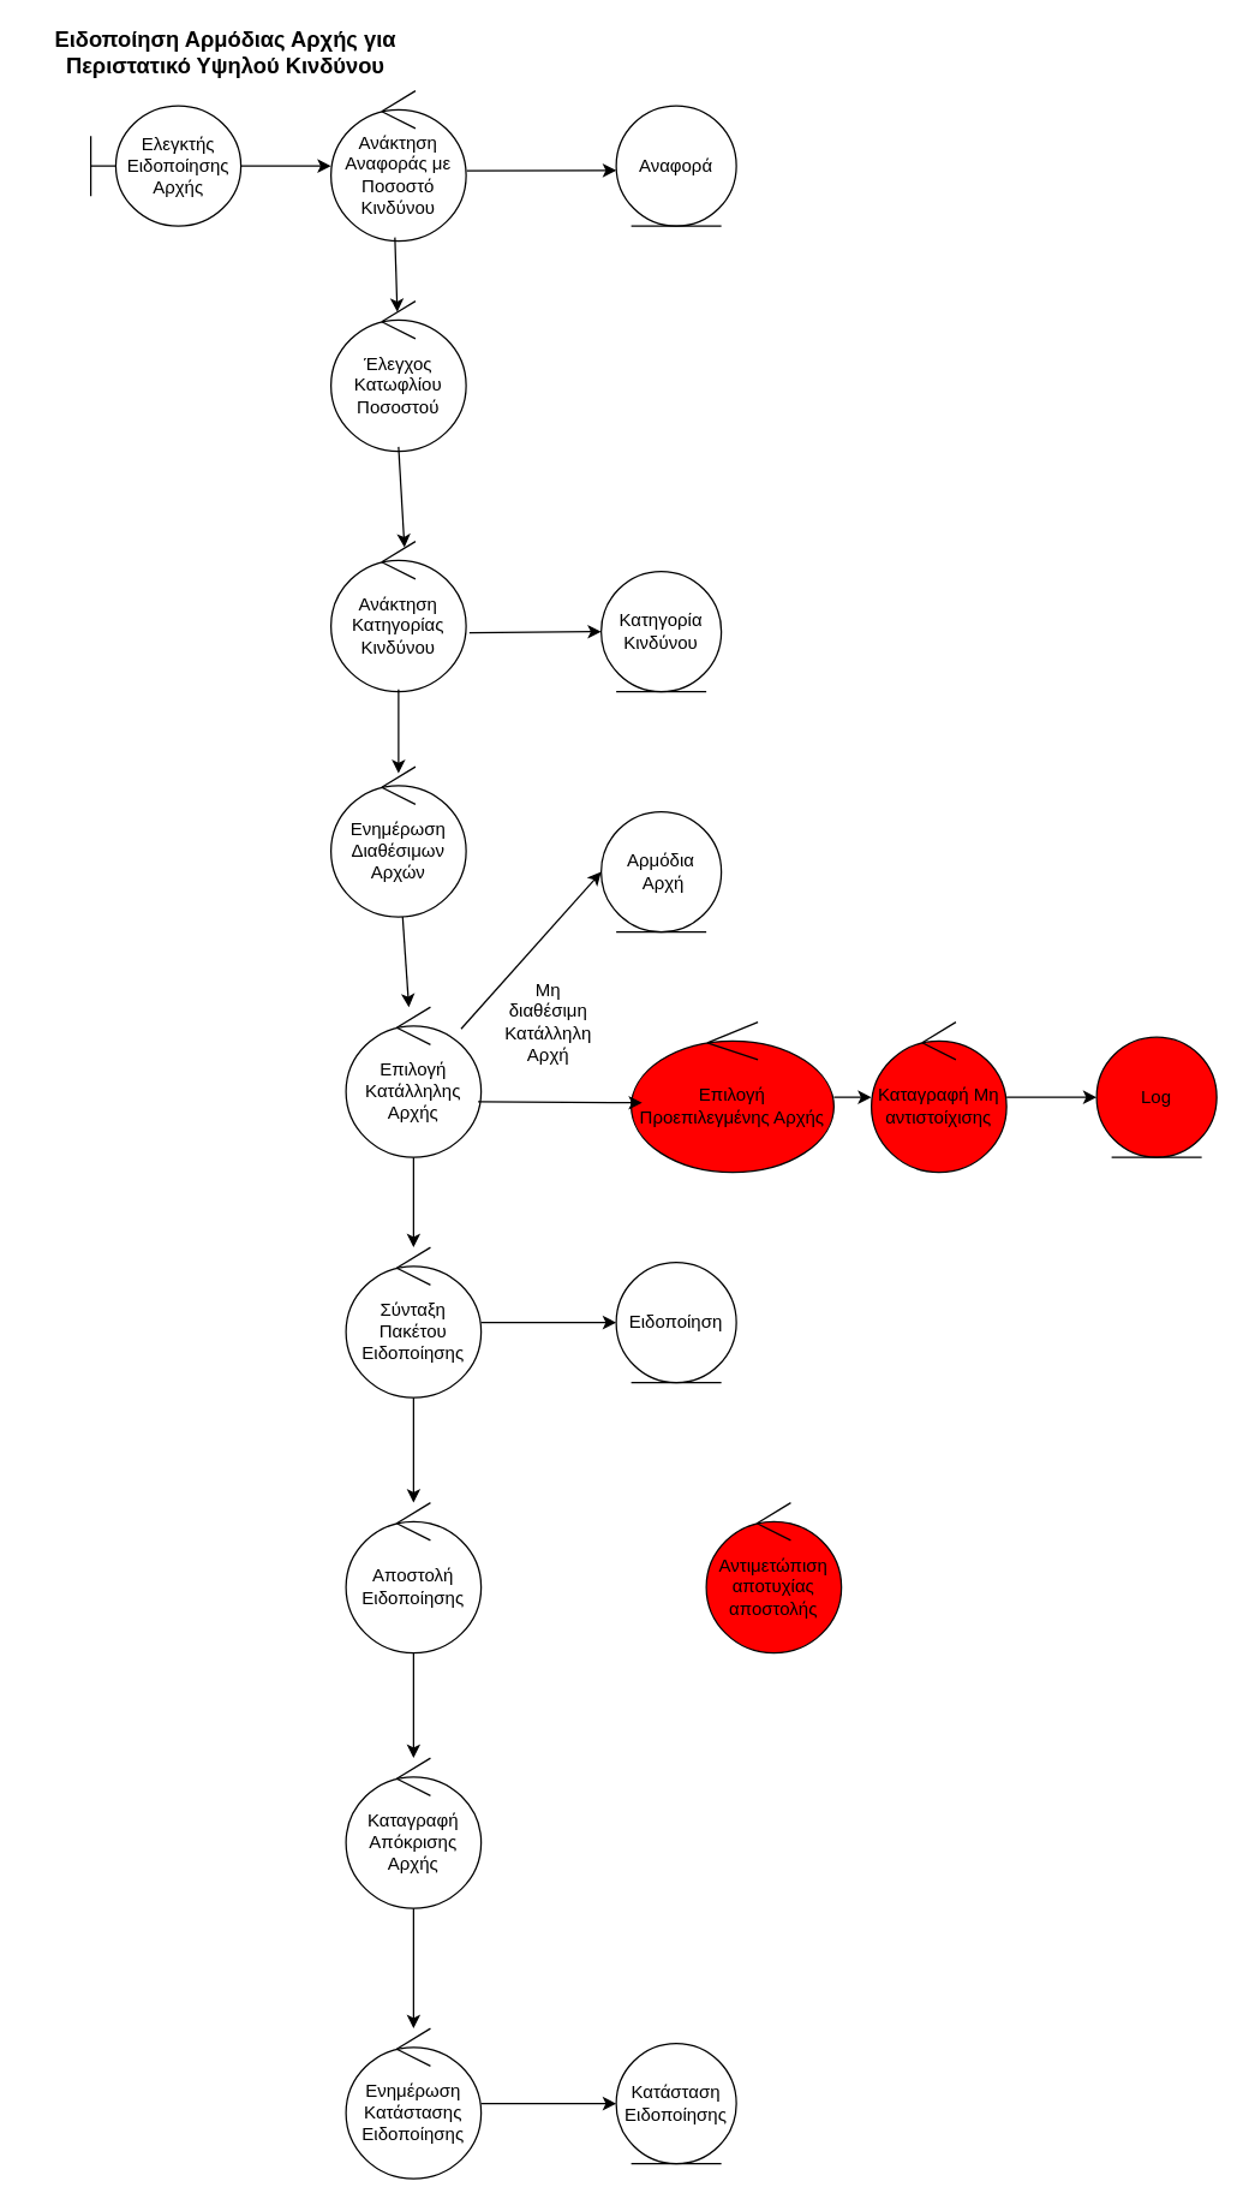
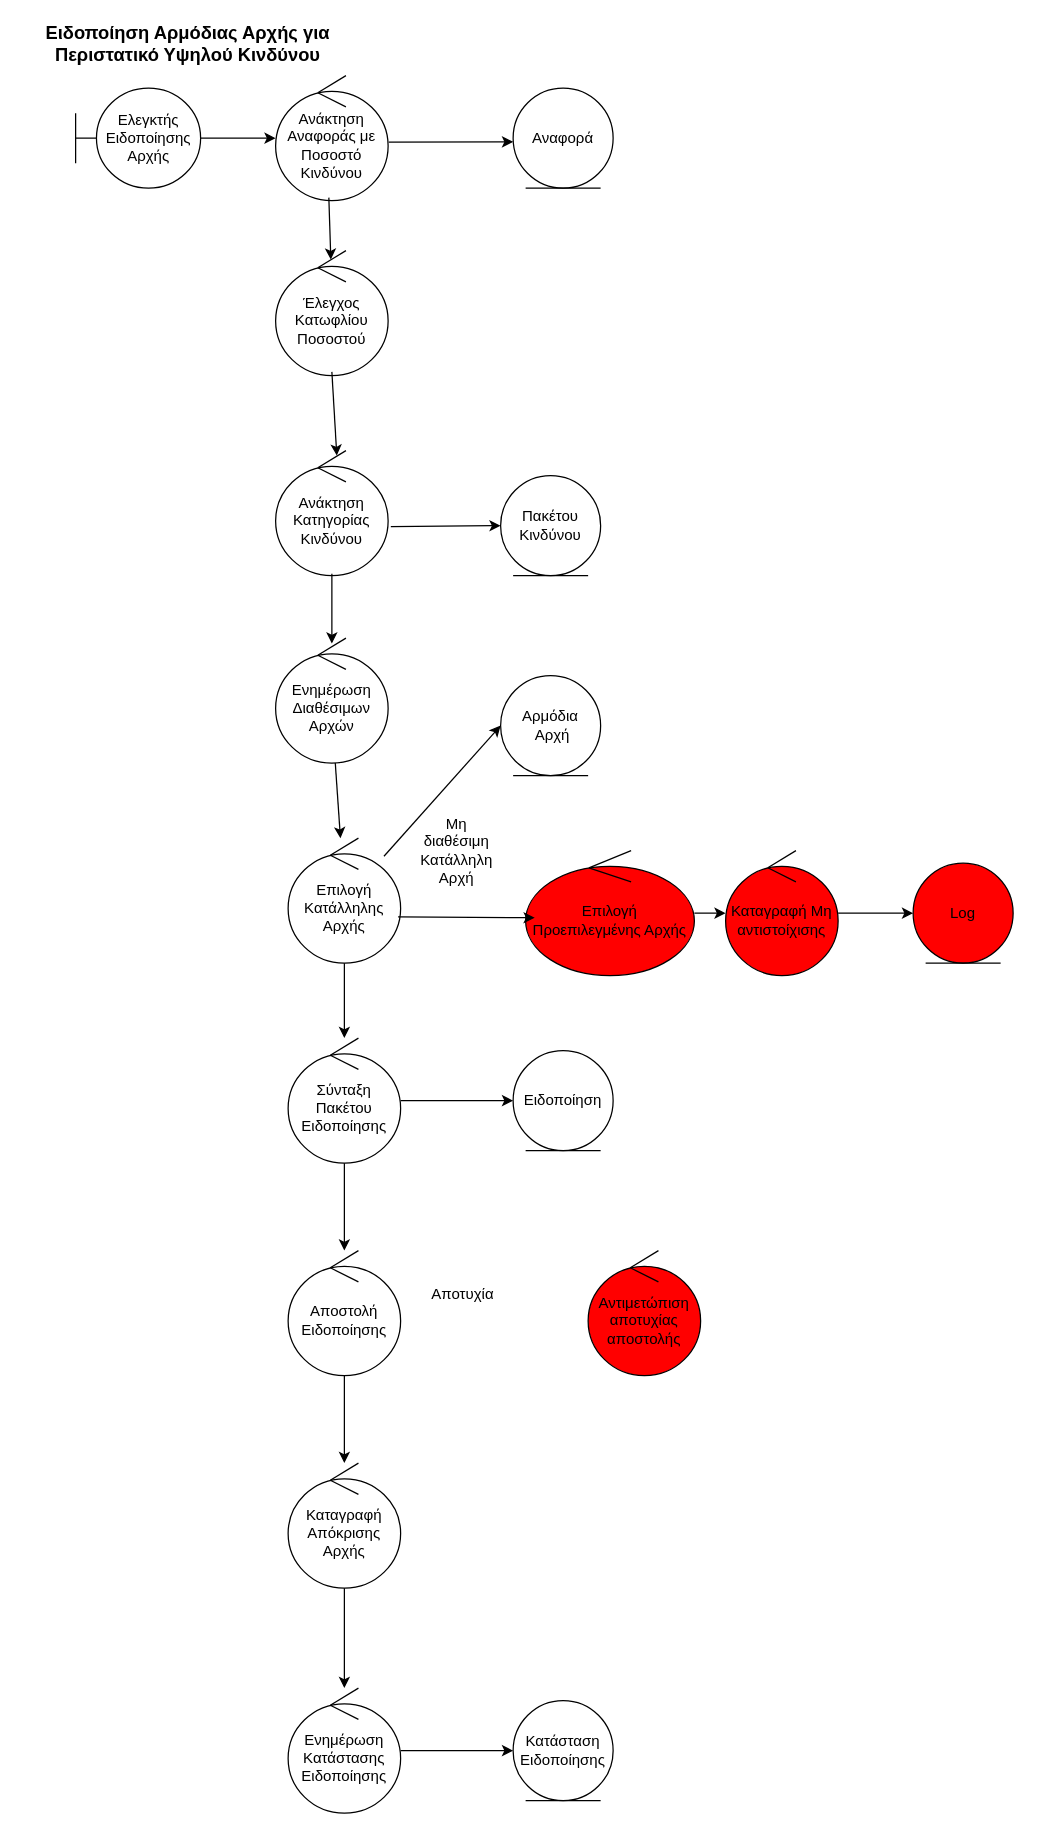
- <mxCell id="21" value="Κατηγορία Κινδύνου" style="ellipse;shape=umlEntity;whiteSpace=wrap;html=1;" vertex="1" parent="1"><mxGeometry x="400" y="380" width="80" height="80" as="geometry" /></mxCell>
+ <mxCell id="21" value="Πακέτου Κινδύνου" style="ellipse;shape=umlEntity;whiteSpace=wrap;html=1;" vertex="1" parent="1"><mxGeometry x="400" y="380" width="80" height="80" as="geometry" /></mxCell>
+ <mxCell id="39" value="Αποτυχία" style="text;html=1;align=center;verticalAlign=middle;whiteSpace=wrap;rounded=0;" vertex="1" parent="1"><mxGeometry x="340" y="1020" width="60" height="30" as="geometry" /></mxCell>
